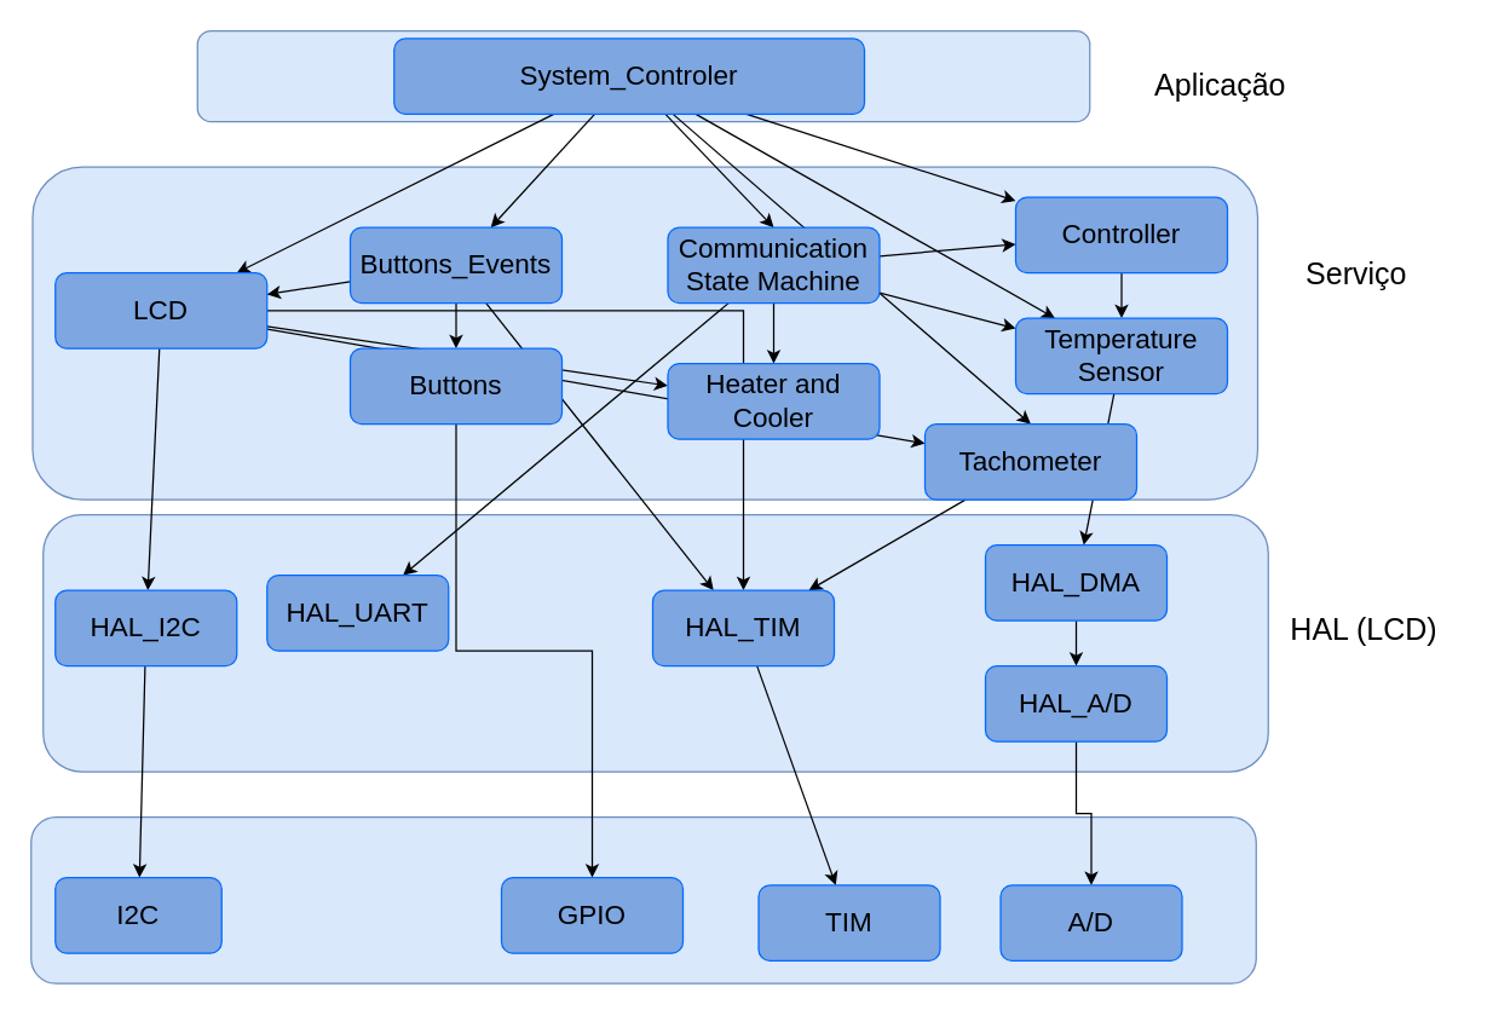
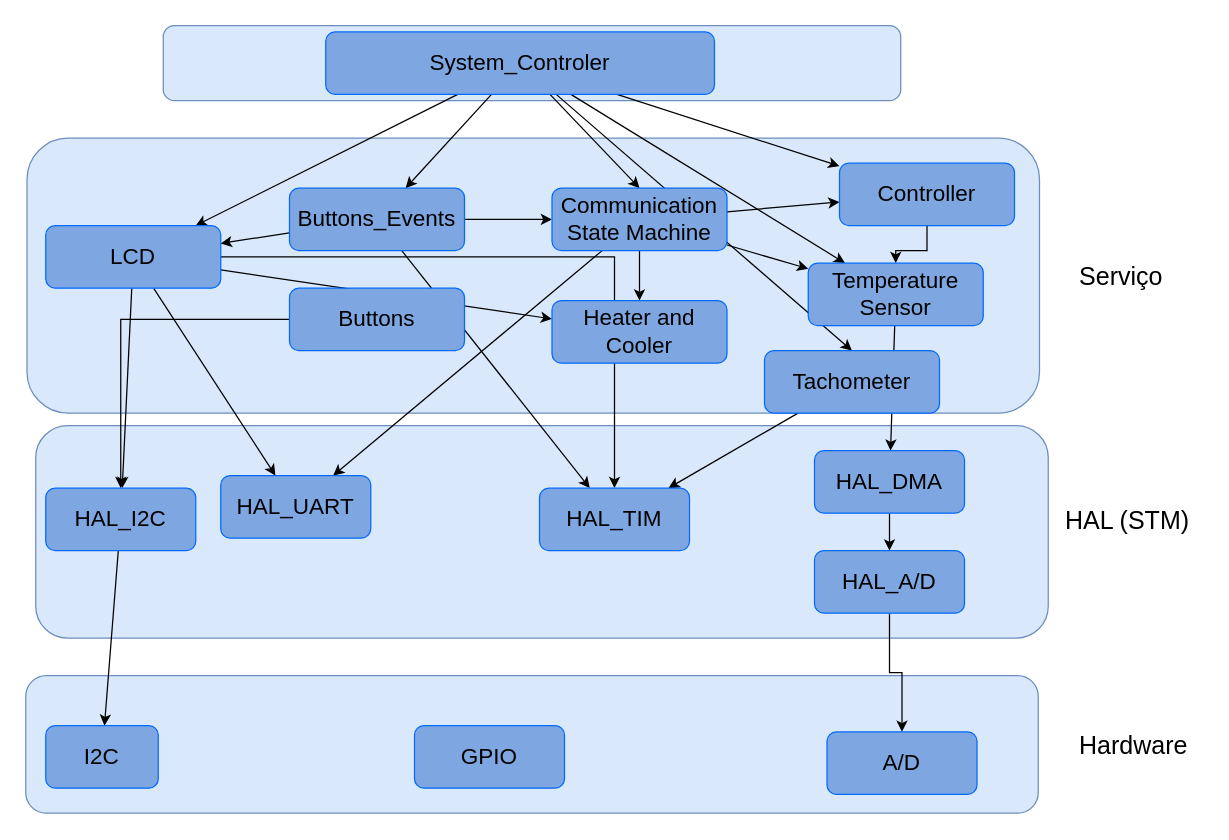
- <mxCell id="51" value="&lt;font style=&quot;font-size: 20px;&quot;&gt;Aplicação&lt;/font&gt;" style="text;html=1;align=center;verticalAlign=middle;resizable=0;points=[];autosize=1;strokeColor=none;fillColor=none;" vertex="1" parent="1"><mxGeometry x="751" y="35" width="110" height="40" as="geometry" /></mxCell>
- <mxCell id="50" value="&lt;font style=&quot;font-size: 20px;&quot;&gt;Serviço&lt;/font&gt;" style="text;html=1;align=center;verticalAlign=middle;resizable=0;points=[];autosize=1;strokeColor=none;fillColor=none;" vertex="1" parent="1"><mxGeometry x="851" y="160" width="90" height="40" as="geometry" /></mxCell>
+ <mxCell id="50" value="&lt;font style=&quot;font-size: 20px;&quot;&gt;Serviço&lt;/font&gt;" style="text;html=1;align=center;verticalAlign=middle;resizable=0;points=[];autosize=1;strokeColor=none;fillColor=none;" vertex="1" parent="1"><mxGeometry x="851" y="200" width="90" height="40" as="geometry" /></mxCell>
- <mxCell id="22" value="" style="edgeStyle=orthogonalEdgeStyle;rounded=0;orthogonalLoop=1;jettySize=auto;html=1;" edge="1" parent="1" source="24" target="26"><mxGeometry relative="1" as="geometry" /></mxCell>
+ <mxCell id="22" value="" style="edgeStyle=orthogonalEdgeStyle;rounded=0;orthogonalLoop=1;jettySize=auto;html=1;" edge="1" parent="1" source="24" target="32"><mxGeometry relative="1" as="geometry" /></mxCell>
- <mxCell id="37" value="&lt;span style=&quot;font-size: 18px;&quot;&gt;Temperature Sensor&lt;/span&gt;" style="rounded=1;whiteSpace=wrap;html=1;fillColor=#7EA6E0;strokeColor=#006aff;fillStyle=solid;" vertex="1" parent="1"><mxGeometry x="671" y="210" width="140" height="50" as="geometry" /></mxCell>
+ <mxCell id="37" value="&lt;span style=&quot;font-size: 18px;&quot;&gt;Temperature Sensor&lt;/span&gt;" style="rounded=1;whiteSpace=wrap;html=1;fillColor=#7EA6E0;strokeColor=#006aff;fillStyle=solid;" vertex="1" parent="1"><mxGeometry x="646" y="210" width="140" height="50" as="geometry" /></mxCell>
- <mxCell id="15" style="rounded=0;orthogonalLoop=1;jettySize=auto;html=1;" edge="1" parent="1" source="17" target="39"><mxGeometry relative="1" as="geometry" /></mxCell>
+ <mxCell id="15" style="rounded=0;orthogonalLoop=1;jettySize=auto;html=1;" edge="1" parent="1" source="17" target="46"><mxGeometry relative="1" as="geometry" /></mxCell>
- <mxCell id="52" value="&lt;font style=&quot;font-size: 20px;&quot;&gt;HAL (LCD)&lt;/font&gt;" style="text;html=1;align=center;verticalAlign=middle;resizable=0;points=[];autosize=1;strokeColor=none;fillColor=none;" vertex="1" parent="1"><mxGeometry x="841" y="395" width="120" height="40" as="geometry" /></mxCell>
+ <mxCell id="52" value="&lt;font style=&quot;font-size: 20px;&quot;&gt;HAL (STM)&lt;/font&gt;" style="text;html=1;align=center;verticalAlign=middle;resizable=0;points=[];autosize=1;strokeColor=none;fillColor=none;" vertex="1" parent="1"><mxGeometry x="841" y="395" width="120" height="40" as="geometry" /></mxCell>
- <mxCell id="25" value="" style="edgeStyle=orthogonalEdgeStyle;rounded=0;orthogonalLoop=1;jettySize=auto;html=1;" edge="1" parent="1" source="26" target="27"><mxGeometry relative="1" as="geometry" /></mxCell>
+ <mxCell id="25" value="" style="edgeStyle=orthogonalEdgeStyle;rounded=0;orthogonalLoop=1;jettySize=auto;html=1;" edge="1" parent="1" source="26" target="19"><mxGeometry relative="1" as="geometry" /></mxCell>
- <mxCell id="40" value="" style="rounded=0;orthogonalLoop=1;jettySize=auto;html=1;" edge="1" parent="1" source="41" target="42"><mxGeometry relative="1" as="geometry" /></mxCell>
+ <mxCell id="53" value="&lt;font style=&quot;font-size: 20px;&quot;&gt;Hardware&lt;/font&gt;" style="text;html=1;align=center;verticalAlign=middle;resizable=0;points=[];autosize=1;strokeColor=none;fillColor=none;" vertex="1" parent="1"><mxGeometry x="851" y="575" width="110" height="40" as="geometry" /></mxCell>
- <mxCell id="20" value="&lt;font style=&quot;font-size: 18px;&quot;&gt;I2C&lt;/font&gt;" style="rounded=1;whiteSpace=wrap;html=1;fillColor=#7EA6E0;strokeColor=#006aff;fillStyle=solid;" parent="1" vertex="1"><mxGeometry x="36" y="580" width="110" height="50" as="geometry" /></mxCell>
+ <mxCell id="20" value="&lt;font style=&quot;font-size: 18px;&quot;&gt;I2C&lt;/font&gt;" style="rounded=1;whiteSpace=wrap;html=1;fillColor=#7EA6E0;strokeColor=#006aff;fillStyle=solid;" parent="1" vertex="1"><mxGeometry x="36" y="580" width="90" height="50" as="geometry" /></mxCell>
- <mxCell id="42" value="&lt;font style=&quot;font-size: 18px;&quot;&gt;TIM&lt;/font&gt;" style="rounded=1;whiteSpace=wrap;html=1;fillColor=#7EA6E0;strokeColor=#006aff;fillStyle=solid;" vertex="1" parent="1"><mxGeometry x="501" y="585" width="120" height="50" as="geometry" /></mxCell>
